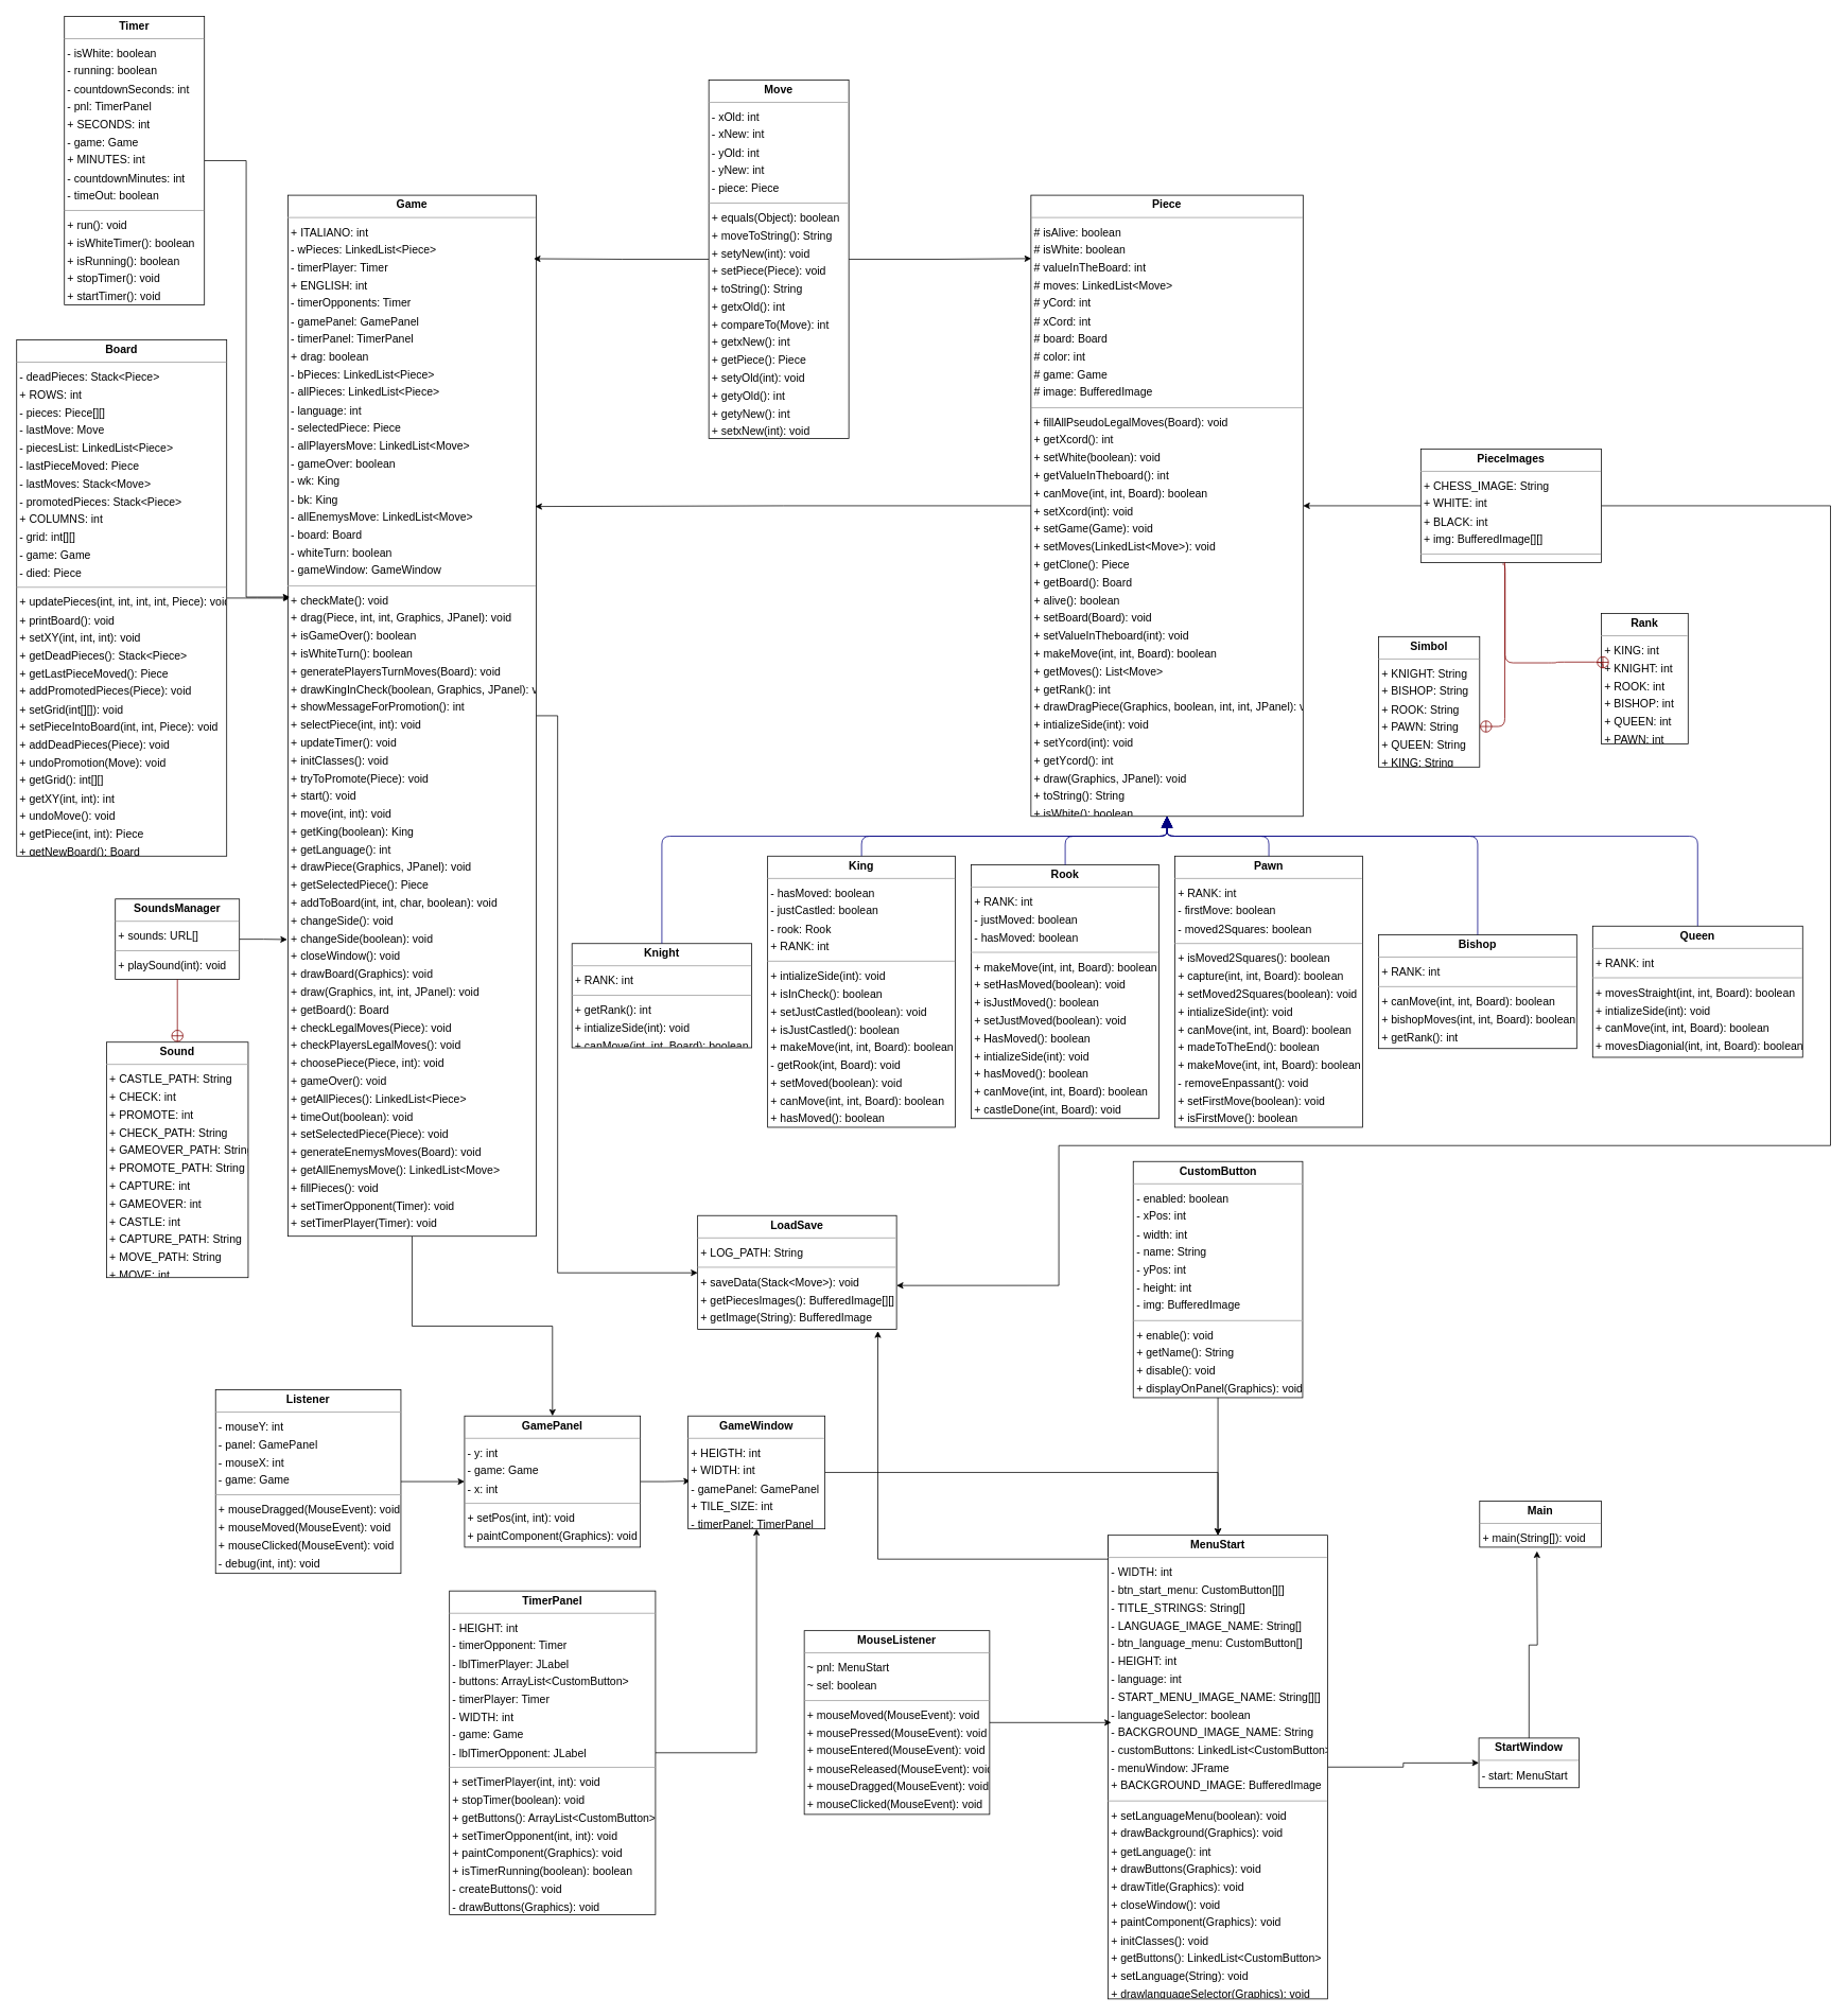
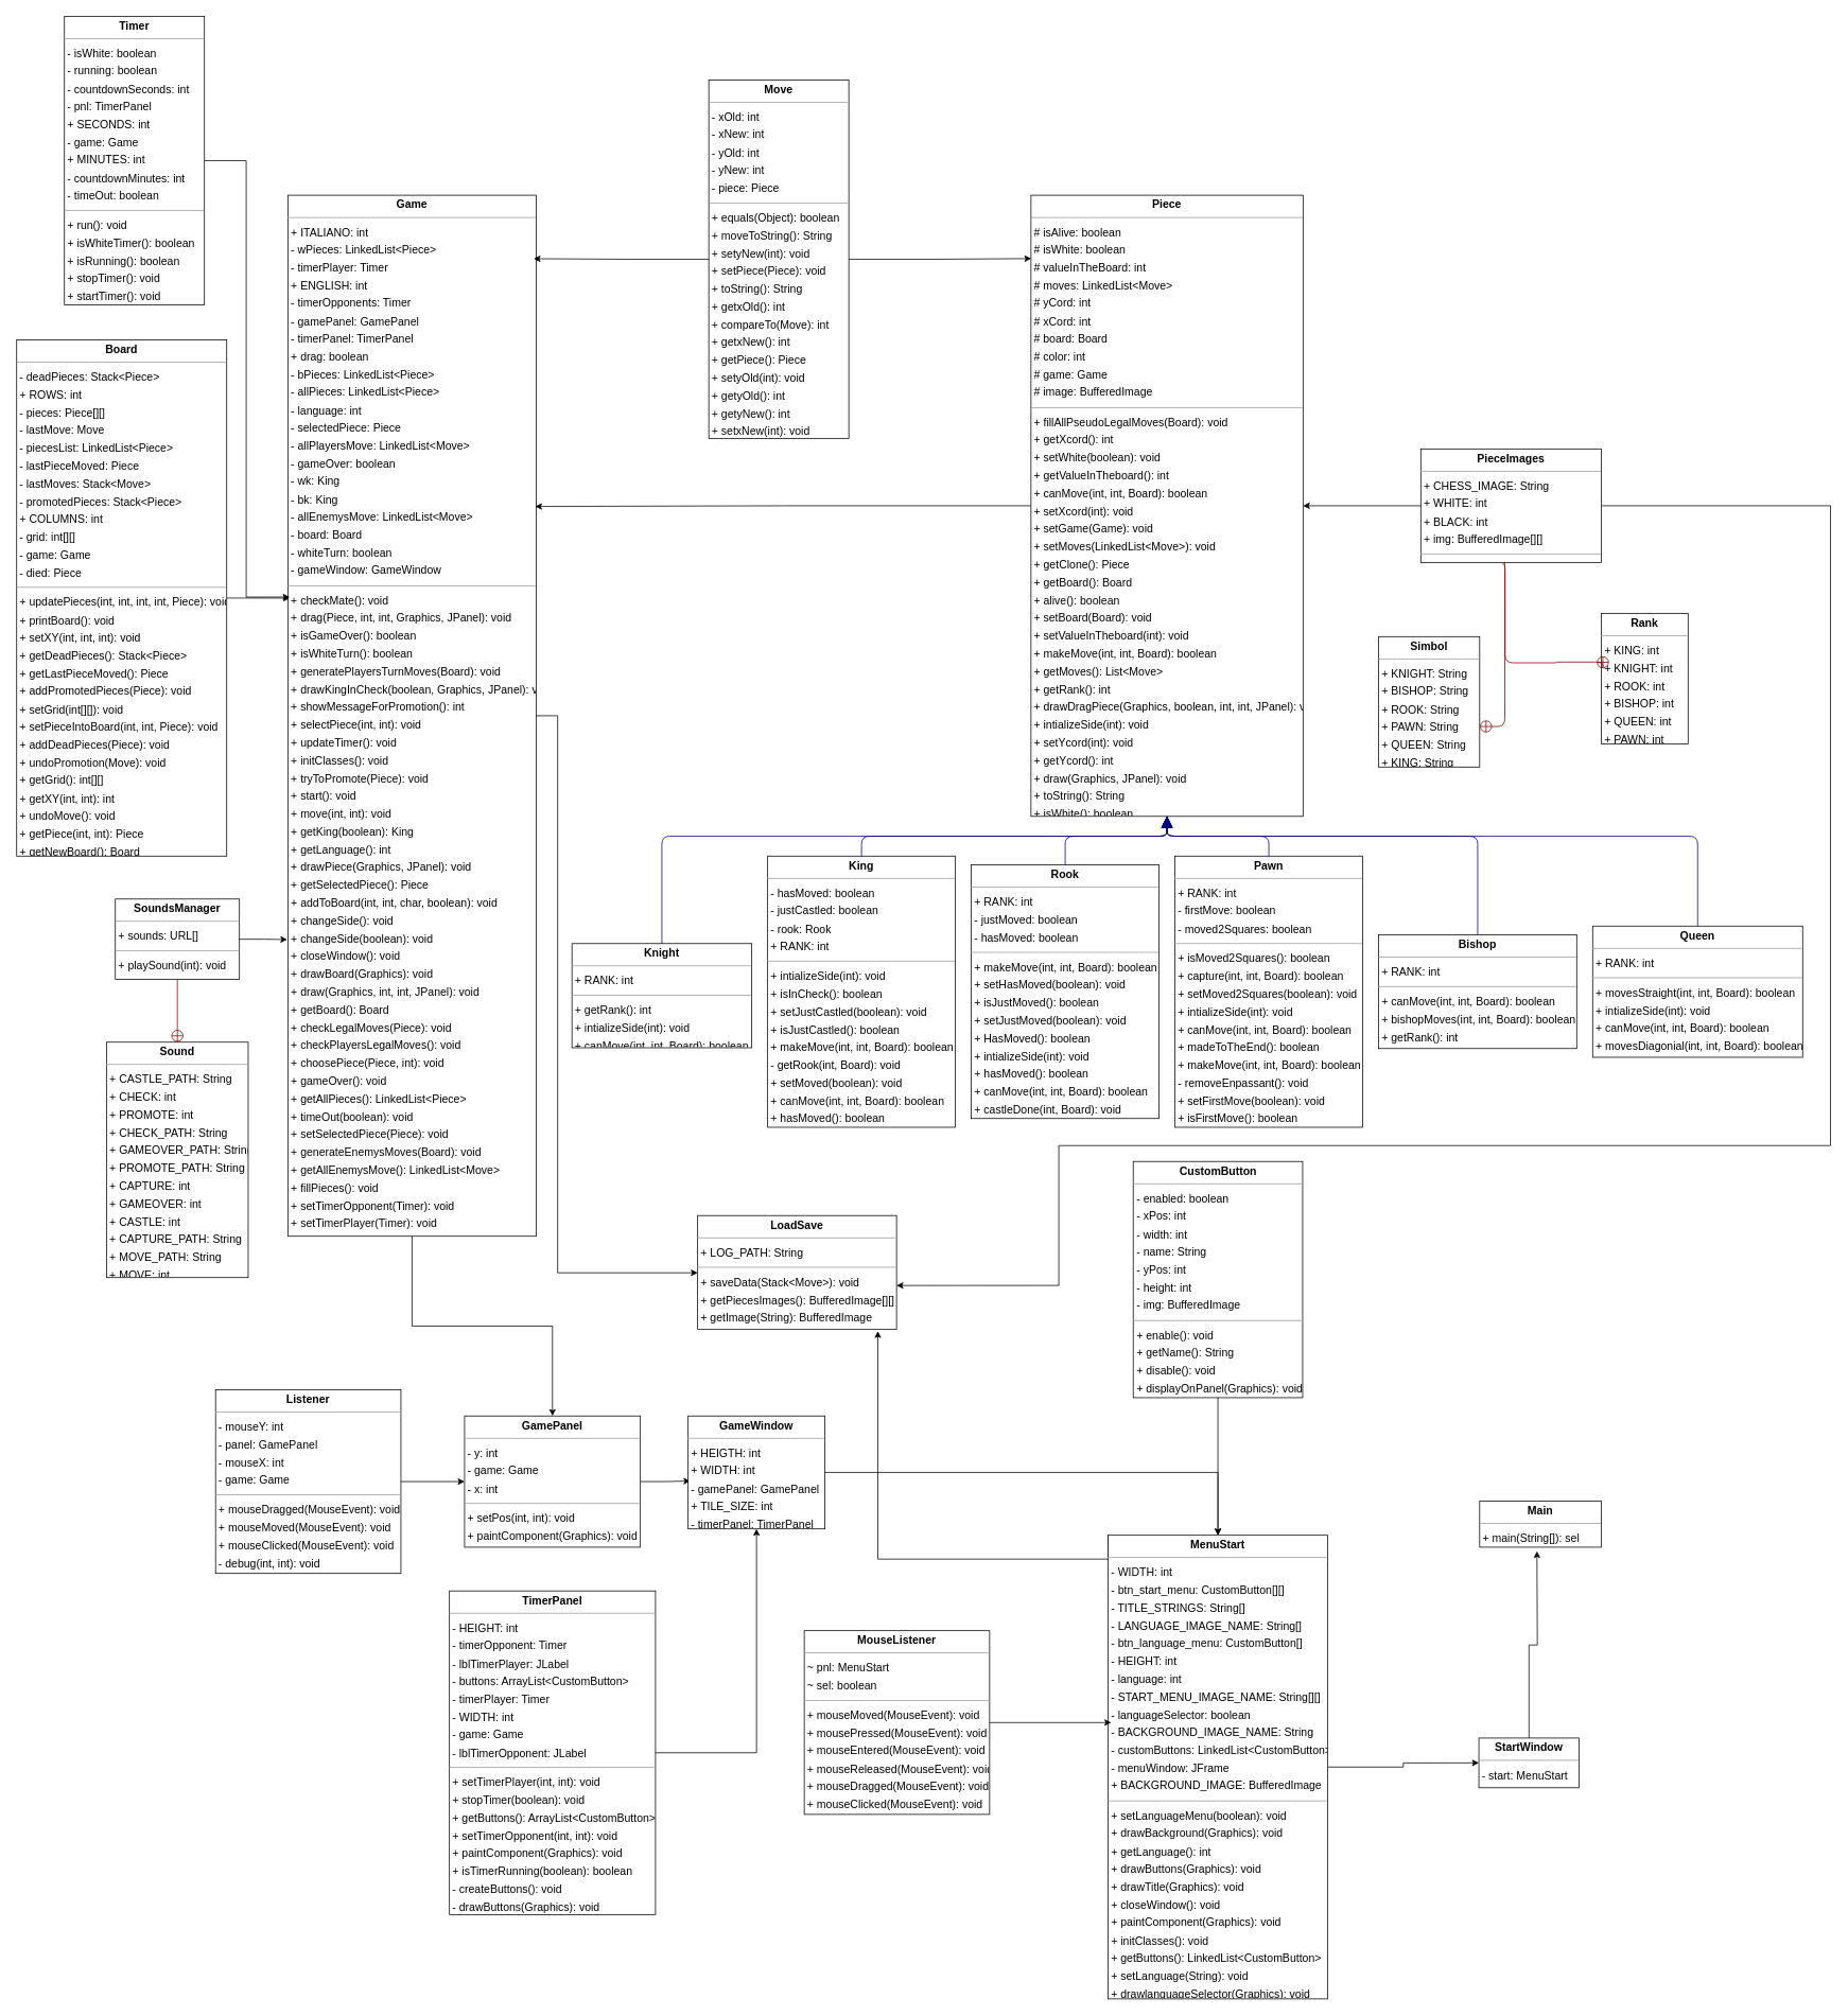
- <mxCell id="19" value="&lt;p style=&quot;margin:0px;margin-top:4px;text-align:center;&quot;&gt;&lt;b&gt;Main&lt;/b&gt;&lt;/p&gt;&lt;hr size=&quot;1&quot;/&gt;&lt;p style=&quot;margin:0 0 0 4px;line-height:1.6;&quot;&gt;+ main(String[]): void&lt;/p&gt;" style="verticalAlign=top;align=left;overflow=fill;fontSize=14;fontFamily=Helvetica;html=1;rounded=0;shadow=0;comic=0;labelBackgroundColor=none;strokeWidth=1;" parent="1" vertex="1"><mxGeometry x="1859" y="1887" width="153" height="58" as="geometry" /></mxCell>
+ <mxCell id="19" value="&lt;p style=&quot;margin:0px;margin-top:4px;text-align:center;&quot;&gt;&lt;b&gt;Main&lt;/b&gt;&lt;/p&gt;&lt;hr size=&quot;1&quot;/&gt;&lt;p style=&quot;margin:0 0 0 4px;line-height:1.6;&quot;&gt;+ main(String[]): sel&lt;/p&gt;" style="verticalAlign=top;align=left;overflow=fill;fontSize=14;fontFamily=Helvetica;html=1;rounded=0;shadow=0;comic=0;labelBackgroundColor=none;strokeWidth=1;" parent="1" vertex="1"><mxGeometry x="1859" y="1887" width="153" height="58" as="geometry" /></mxCell>
